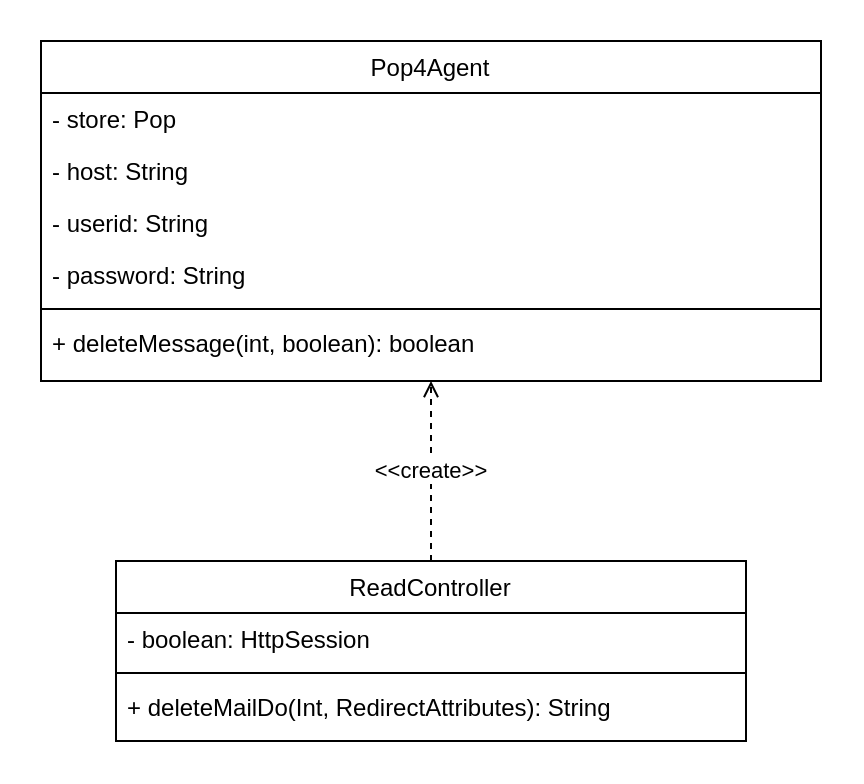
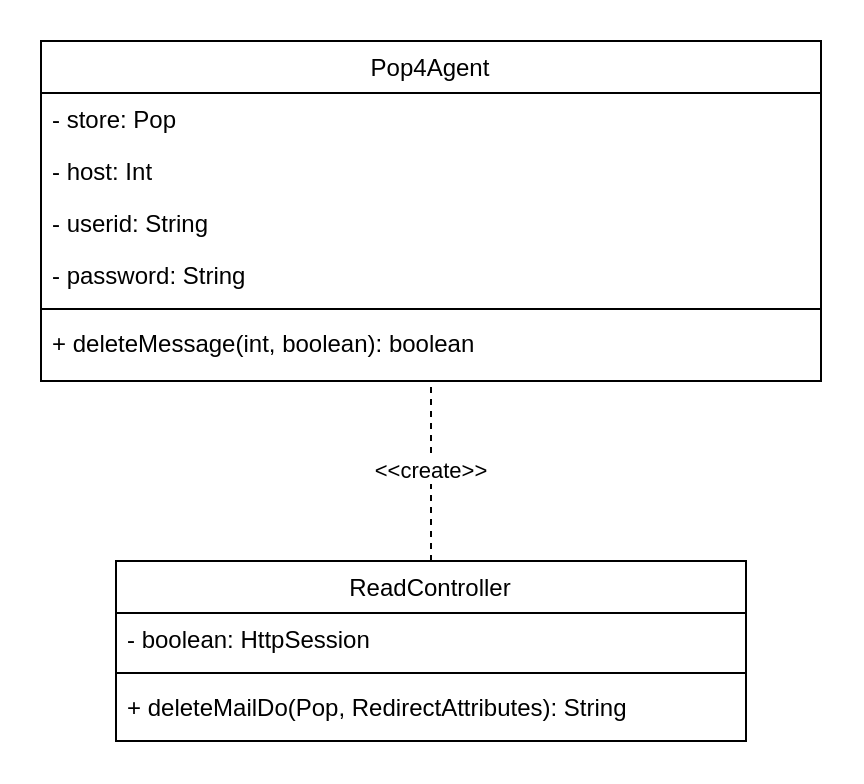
- <mxCell id="9" value="- host: String" style="text;align=left;verticalAlign=top;spacingLeft=4;spacingRight=4;overflow=hidden;rotatable=0;points=[[0,0.5],[1,0.5]];portConstraint=eastwest;" parent="7" vertex="1"><mxGeometry y="52" width="390" height="26" as="geometry" /></mxCell>
+ <mxCell id="9" value="- host: Int" style="text;align=left;verticalAlign=top;spacingLeft=4;spacingRight=4;overflow=hidden;rotatable=0;points=[[0,0.5],[1,0.5]];portConstraint=eastwest;" parent="7" vertex="1"><mxGeometry y="52" width="390" height="26" as="geometry" /></mxCell>
- <mxCell id="2" value="&amp;lt;&amp;lt;create&amp;gt;&amp;gt;" style="edgeStyle=orthogonalEdgeStyle;rounded=0;orthogonalLoop=1;jettySize=auto;html=1;exitX=0.5;exitY=0;exitDx=0;exitDy=0;entryX=0.5;entryY=1;entryDx=0;entryDy=0;endArrow=open;endFill=0;dashed=1;" parent="1" source="3" target="7" edge="1"><mxGeometry relative="1" as="geometry" /></mxCell>
+ <mxCell id="2" value="&amp;lt;&amp;lt;create&amp;gt;&amp;gt;" style="edgeStyle=orthogonalEdgeStyle;rounded=0;orthogonalLoop=1;jettySize=auto;html=1;exitX=0.5;exitY=0;exitDx=0;exitDy=0;entryX=0.5;entryY=1;entryDx=0;entryDy=0;endArrow=none;endFill=0;dashed=1;" parent="1" source="3" target="7" edge="1"><mxGeometry relative="1" as="geometry" /></mxCell>
- <mxCell id="6" value="+ deleteMailDo(Int, RedirectAttributes): String" style="text;align=left;verticalAlign=top;spacingLeft=4;spacingRight=4;overflow=hidden;rotatable=0;points=[[0,0.5],[1,0.5]];portConstraint=eastwest;" parent="3" vertex="1"><mxGeometry y="60" width="315" height="26" as="geometry" /></mxCell>
+ <mxCell id="6" value="+ deleteMailDo(Pop, RedirectAttributes): String" style="text;align=left;verticalAlign=top;spacingLeft=4;spacingRight=4;overflow=hidden;rotatable=0;points=[[0,0.5],[1,0.5]];portConstraint=eastwest;" parent="3" vertex="1"><mxGeometry y="60" width="315" height="26" as="geometry" /></mxCell>
